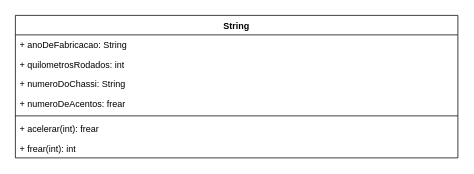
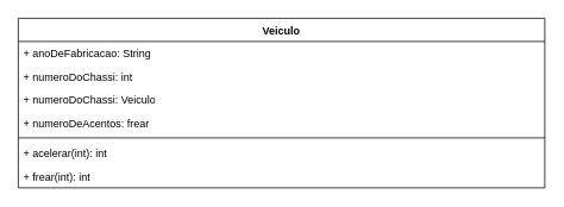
- <mxCell id="2" value="String" style="swimlane;fontStyle=1;align=center;verticalAlign=top;childLayout=stackLayout;horizontal=1;startSize=26;horizontalStack=0;resizeParent=1;resizeParentMax=0;resizeLast=0;collapsible=1;marginBottom=0;whiteSpace=wrap;html=1;" vertex="1" parent="1"><mxGeometry x="20" y="20" width="590" height="190" as="geometry" /></mxCell>
+ <mxCell id="2" value="Veiculo" style="swimlane;fontStyle=1;align=center;verticalAlign=top;childLayout=stackLayout;horizontal=1;startSize=26;horizontalStack=0;resizeParent=1;resizeParentMax=0;resizeLast=0;collapsible=1;marginBottom=0;whiteSpace=wrap;html=1;" vertex="1" parent="1"><mxGeometry x="20" y="20" width="590" height="190" as="geometry" /></mxCell>
- <mxCell id="4" value="+ quilometrosRodados: int" style="text;strokeColor=none;fillColor=none;align=left;verticalAlign=top;spacingLeft=4;spacingRight=4;overflow=hidden;rotatable=0;points=[[0,0.5],[1,0.5]];portConstraint=eastwest;whiteSpace=wrap;html=1;" vertex="1" parent="2"><mxGeometry y="52" width="590" height="26" as="geometry" /></mxCell>
+ <mxCell id="4" value="+ numeroDoChassi: int" style="text;strokeColor=none;fillColor=none;align=left;verticalAlign=top;spacingLeft=4;spacingRight=4;overflow=hidden;rotatable=0;points=[[0,0.5],[1,0.5]];portConstraint=eastwest;whiteSpace=wrap;html=1;" vertex="1" parent="2"><mxGeometry y="52" width="590" height="26" as="geometry" /></mxCell>
- <mxCell id="5" value="+ numeroDoChassi: String" style="text;strokeColor=none;fillColor=none;align=left;verticalAlign=top;spacingLeft=4;spacingRight=4;overflow=hidden;rotatable=0;points=[[0,0.5],[1,0.5]];portConstraint=eastwest;whiteSpace=wrap;html=1;" vertex="1" parent="2"><mxGeometry y="78" width="590" height="26" as="geometry" /></mxCell>
+ <mxCell id="5" value="+ numeroDoChassi: Veiculo" style="text;strokeColor=none;fillColor=none;align=left;verticalAlign=top;spacingLeft=4;spacingRight=4;overflow=hidden;rotatable=0;points=[[0,0.5],[1,0.5]];portConstraint=eastwest;whiteSpace=wrap;html=1;" vertex="1" parent="2"><mxGeometry y="78" width="590" height="26" as="geometry" /></mxCell>
- <mxCell id="8" value="+ acelerar(int): frear" style="text;strokeColor=none;fillColor=none;align=left;verticalAlign=top;spacingLeft=4;spacingRight=4;overflow=hidden;rotatable=0;points=[[0,0.5],[1,0.5]];portConstraint=eastwest;whiteSpace=wrap;html=1;" vertex="1" parent="2"><mxGeometry y="138" width="590" height="26" as="geometry" /></mxCell>
+ <mxCell id="8" value="+ acelerar(int): int" style="text;strokeColor=none;fillColor=none;align=left;verticalAlign=top;spacingLeft=4;spacingRight=4;overflow=hidden;rotatable=0;points=[[0,0.5],[1,0.5]];portConstraint=eastwest;whiteSpace=wrap;html=1;" vertex="1" parent="2"><mxGeometry y="138" width="590" height="26" as="geometry" /></mxCell>
